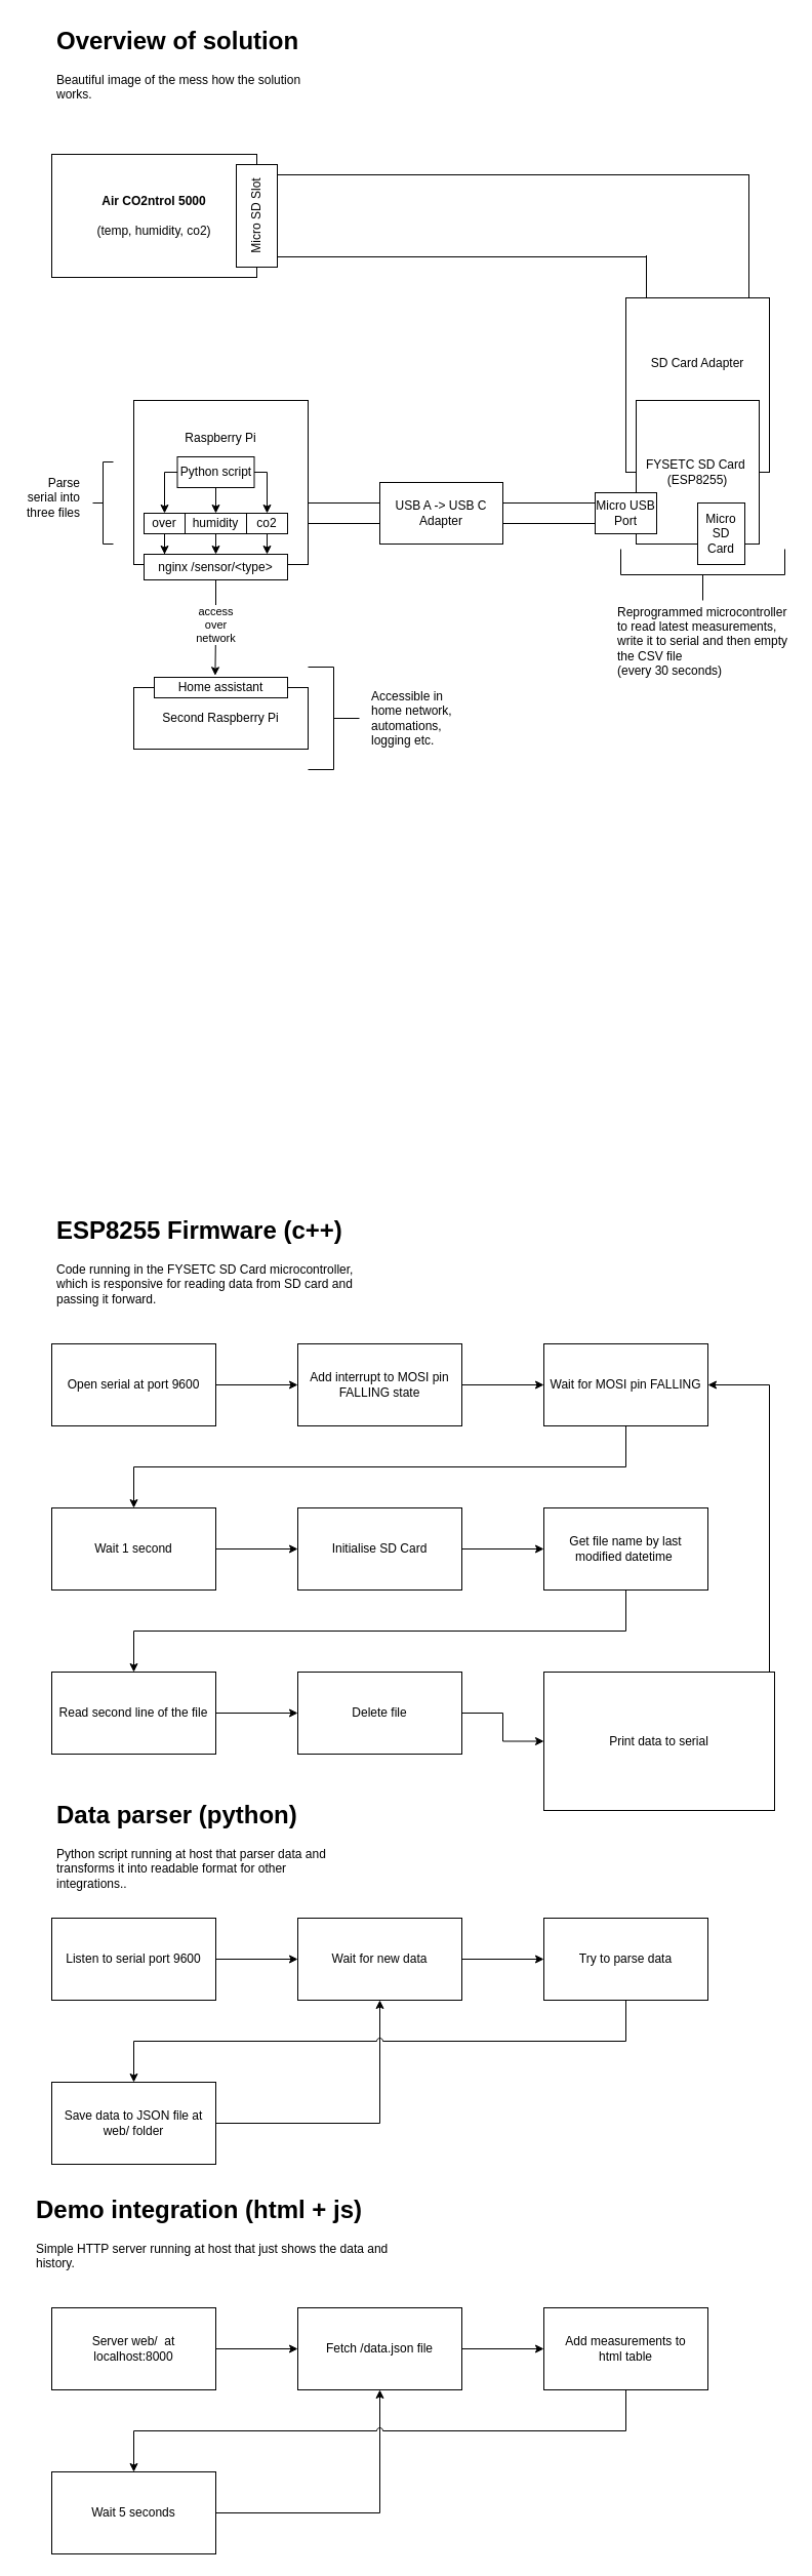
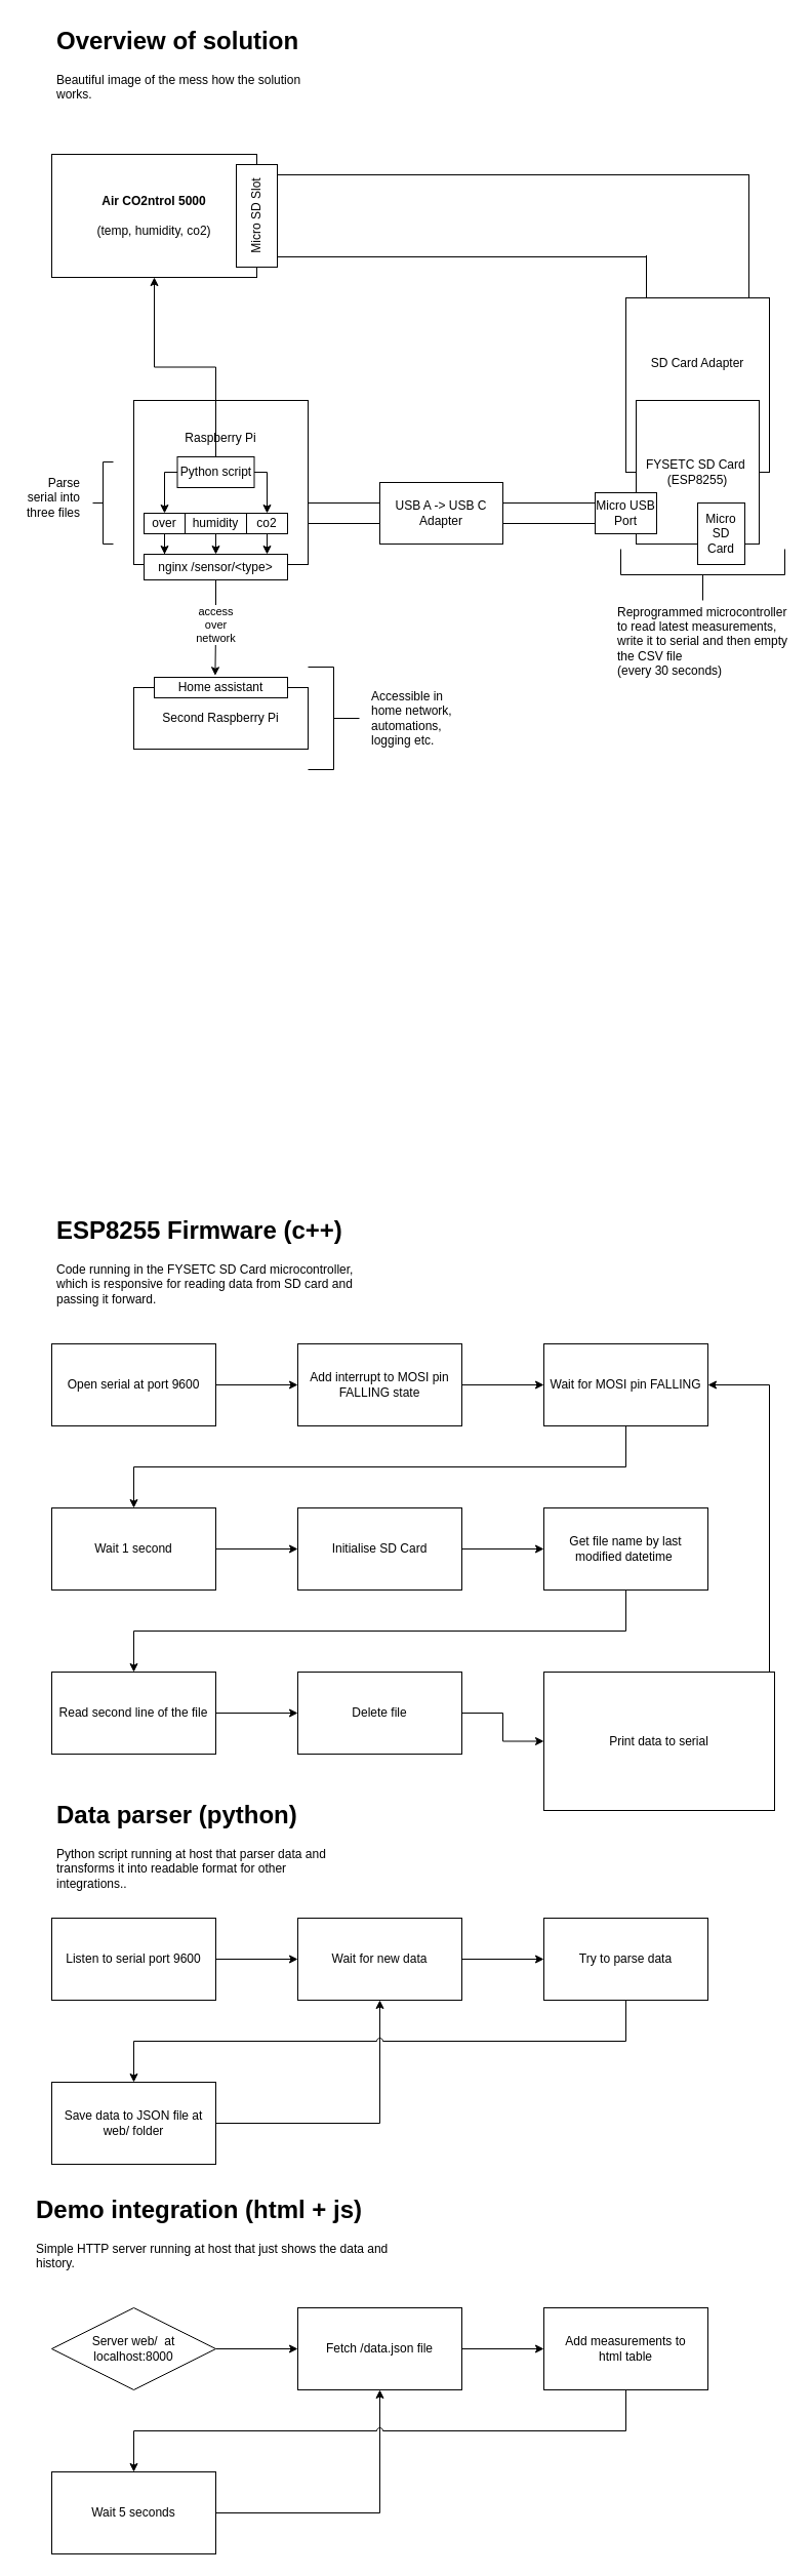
- <mxCell id="55" style="edgeStyle=orthogonalEdgeStyle;rounded=0;orthogonalLoop=1;jettySize=auto;html=1;entryX=0.5;entryY=0;entryDx=0;entryDy=0;" edge="1" parent="1" source="56" target="60"><mxGeometry relative="1" as="geometry" /></mxCell>
+ <mxCell id="55" style="edgeStyle=orthogonalEdgeStyle;rounded=0;orthogonalLoop=1;jettySize=auto;html=1;" edge="1" parent="1" source="56" target="2"><mxGeometry relative="1" as="geometry" /></mxCell>
- <mxCell id="45" value="Server web/&amp;nbsp; at localhost:8000" style="rounded=0;whiteSpace=wrap;html=1;" parent="1" vertex="1"><mxGeometry x="50" y="2250" width="160" height="80" as="geometry" /></mxCell>
+ <mxCell id="45" value="Server web/&amp;nbsp; at localhost:8000" style="rhombus;whiteSpace=wrap;html=1;" parent="1" vertex="1"><mxGeometry x="50" y="2250" width="160" height="80" as="geometry" /></mxCell>
